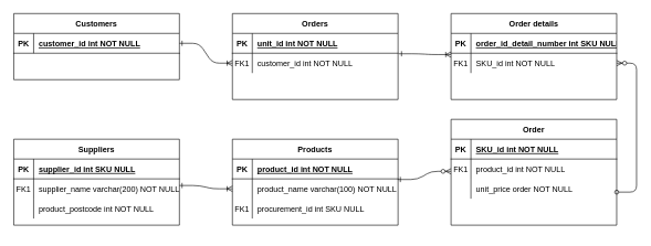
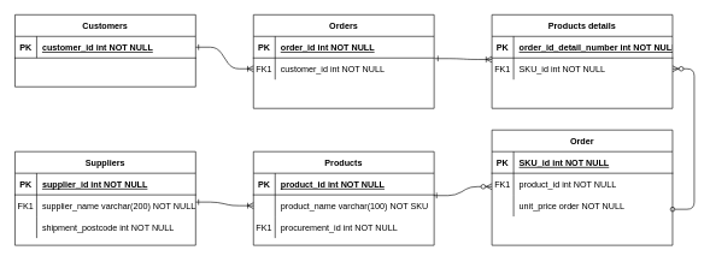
- <mxCell id="29" value="Order details" style="shape=table;startSize=30;container=1;collapsible=1;childLayout=tableLayout;fixedRows=1;rowLines=0;fontStyle=1;align=center;resizeLast=1;" vertex="1" parent="1"><mxGeometry x="680" y="20" width="250" height="130" as="geometry" /></mxCell>
+ <mxCell id="29" value="Products details" style="shape=table;startSize=30;container=1;collapsible=1;childLayout=tableLayout;fixedRows=1;rowLines=0;fontStyle=1;align=center;resizeLast=1;" vertex="1" parent="1"><mxGeometry x="680" y="20" width="250" height="130" as="geometry" /></mxCell>
- <mxCell id="7" value="unit_id int NOT NULL " style="shape=partialRectangle;overflow=hidden;connectable=0;fillColor=none;top=0;left=0;bottom=0;right=0;align=left;spacingLeft=6;fontStyle=5;" parent="5" vertex="1"><mxGeometry x="30" width="220" height="30" as="geometry"><mxRectangle width="220" height="30" as="alternateBounds" /></mxGeometry></mxCell>
+ <mxCell id="7" value="order_id int NOT NULL " style="shape=partialRectangle;overflow=hidden;connectable=0;fillColor=none;top=0;left=0;bottom=0;right=0;align=left;spacingLeft=6;fontStyle=5;" parent="5" vertex="1"><mxGeometry x="30" width="220" height="30" as="geometry"><mxRectangle width="220" height="30" as="alternateBounds" /></mxGeometry></mxCell>
- <mxCell id="32" value="order_id_detail_number int SKU NULL " style="shape=partialRectangle;overflow=hidden;connectable=0;fillColor=none;top=0;left=0;bottom=0;right=0;align=left;spacingLeft=6;fontStyle=5;" vertex="1" parent="30"><mxGeometry x="30" width="220" height="30" as="geometry"><mxRectangle width="220" height="30" as="alternateBounds" /></mxGeometry></mxCell>
+ <mxCell id="32" value="order_id_detail_number int NOT NULL " style="shape=partialRectangle;overflow=hidden;connectable=0;fillColor=none;top=0;left=0;bottom=0;right=0;align=left;spacingLeft=6;fontStyle=5;" vertex="1" parent="30"><mxGeometry x="30" width="220" height="30" as="geometry"><mxRectangle width="220" height="30" as="alternateBounds" /></mxGeometry></mxCell>
- <mxCell id="53" value="supplier_id int SKU NULL " style="shape=partialRectangle;overflow=hidden;connectable=0;fillColor=none;top=0;left=0;bottom=0;right=0;align=left;spacingLeft=6;fontStyle=5;" vertex="1" parent="51"><mxGeometry x="30" width="220" height="30" as="geometry"><mxRectangle width="220" height="30" as="alternateBounds" /></mxGeometry></mxCell>
+ <mxCell id="53" value="supplier_id int NOT NULL " style="shape=partialRectangle;overflow=hidden;connectable=0;fillColor=none;top=0;left=0;bottom=0;right=0;align=left;spacingLeft=6;fontStyle=5;" vertex="1" parent="51"><mxGeometry x="30" width="220" height="30" as="geometry"><mxRectangle width="220" height="30" as="alternateBounds" /></mxGeometry></mxCell>
- <mxCell id="19" value="product_name varchar(100) NOT NULL" style="shape=partialRectangle;overflow=hidden;connectable=0;fillColor=none;top=0;left=0;bottom=0;right=0;align=left;spacingLeft=6;" parent="17" vertex="1"><mxGeometry x="30" width="220" height="30" as="geometry"><mxRectangle width="220" height="30" as="alternateBounds" /></mxGeometry></mxCell>
+ <mxCell id="19" value="product_name varchar(100) NOT SKU" style="shape=partialRectangle;overflow=hidden;connectable=0;fillColor=none;top=0;left=0;bottom=0;right=0;align=left;spacingLeft=6;" parent="17" vertex="1"><mxGeometry x="30" width="220" height="30" as="geometry"><mxRectangle width="220" height="30" as="alternateBounds" /></mxGeometry></mxCell>
- <mxCell id="59" value="product_postcode int NOT NULL" style="shape=partialRectangle;overflow=hidden;connectable=0;fillColor=none;top=0;left=0;bottom=0;right=0;align=left;spacingLeft=6;" vertex="1" parent="57"><mxGeometry x="30" width="220" height="30" as="geometry"><mxRectangle width="220" height="30" as="alternateBounds" /></mxGeometry></mxCell>
+ <mxCell id="59" value="shipment_postcode int NOT NULL" style="shape=partialRectangle;overflow=hidden;connectable=0;fillColor=none;top=0;left=0;bottom=0;right=0;align=left;spacingLeft=6;" vertex="1" parent="57"><mxGeometry x="30" width="220" height="30" as="geometry"><mxRectangle width="220" height="30" as="alternateBounds" /></mxGeometry></mxCell>
- <mxCell id="22" value="procurement_id int SKU NULL" style="shape=partialRectangle;overflow=hidden;connectable=0;fillColor=none;top=0;left=0;bottom=0;right=0;align=left;spacingLeft=6;" parent="20" vertex="1"><mxGeometry x="30" width="220" height="30" as="geometry"><mxRectangle width="220" height="30" as="alternateBounds" /></mxGeometry></mxCell>
+ <mxCell id="22" value="procurement_id int NOT NULL" style="shape=partialRectangle;overflow=hidden;connectable=0;fillColor=none;top=0;left=0;bottom=0;right=0;align=left;spacingLeft=6;" parent="20" vertex="1"><mxGeometry x="30" width="220" height="30" as="geometry"><mxRectangle width="220" height="30" as="alternateBounds" /></mxGeometry></mxCell>
